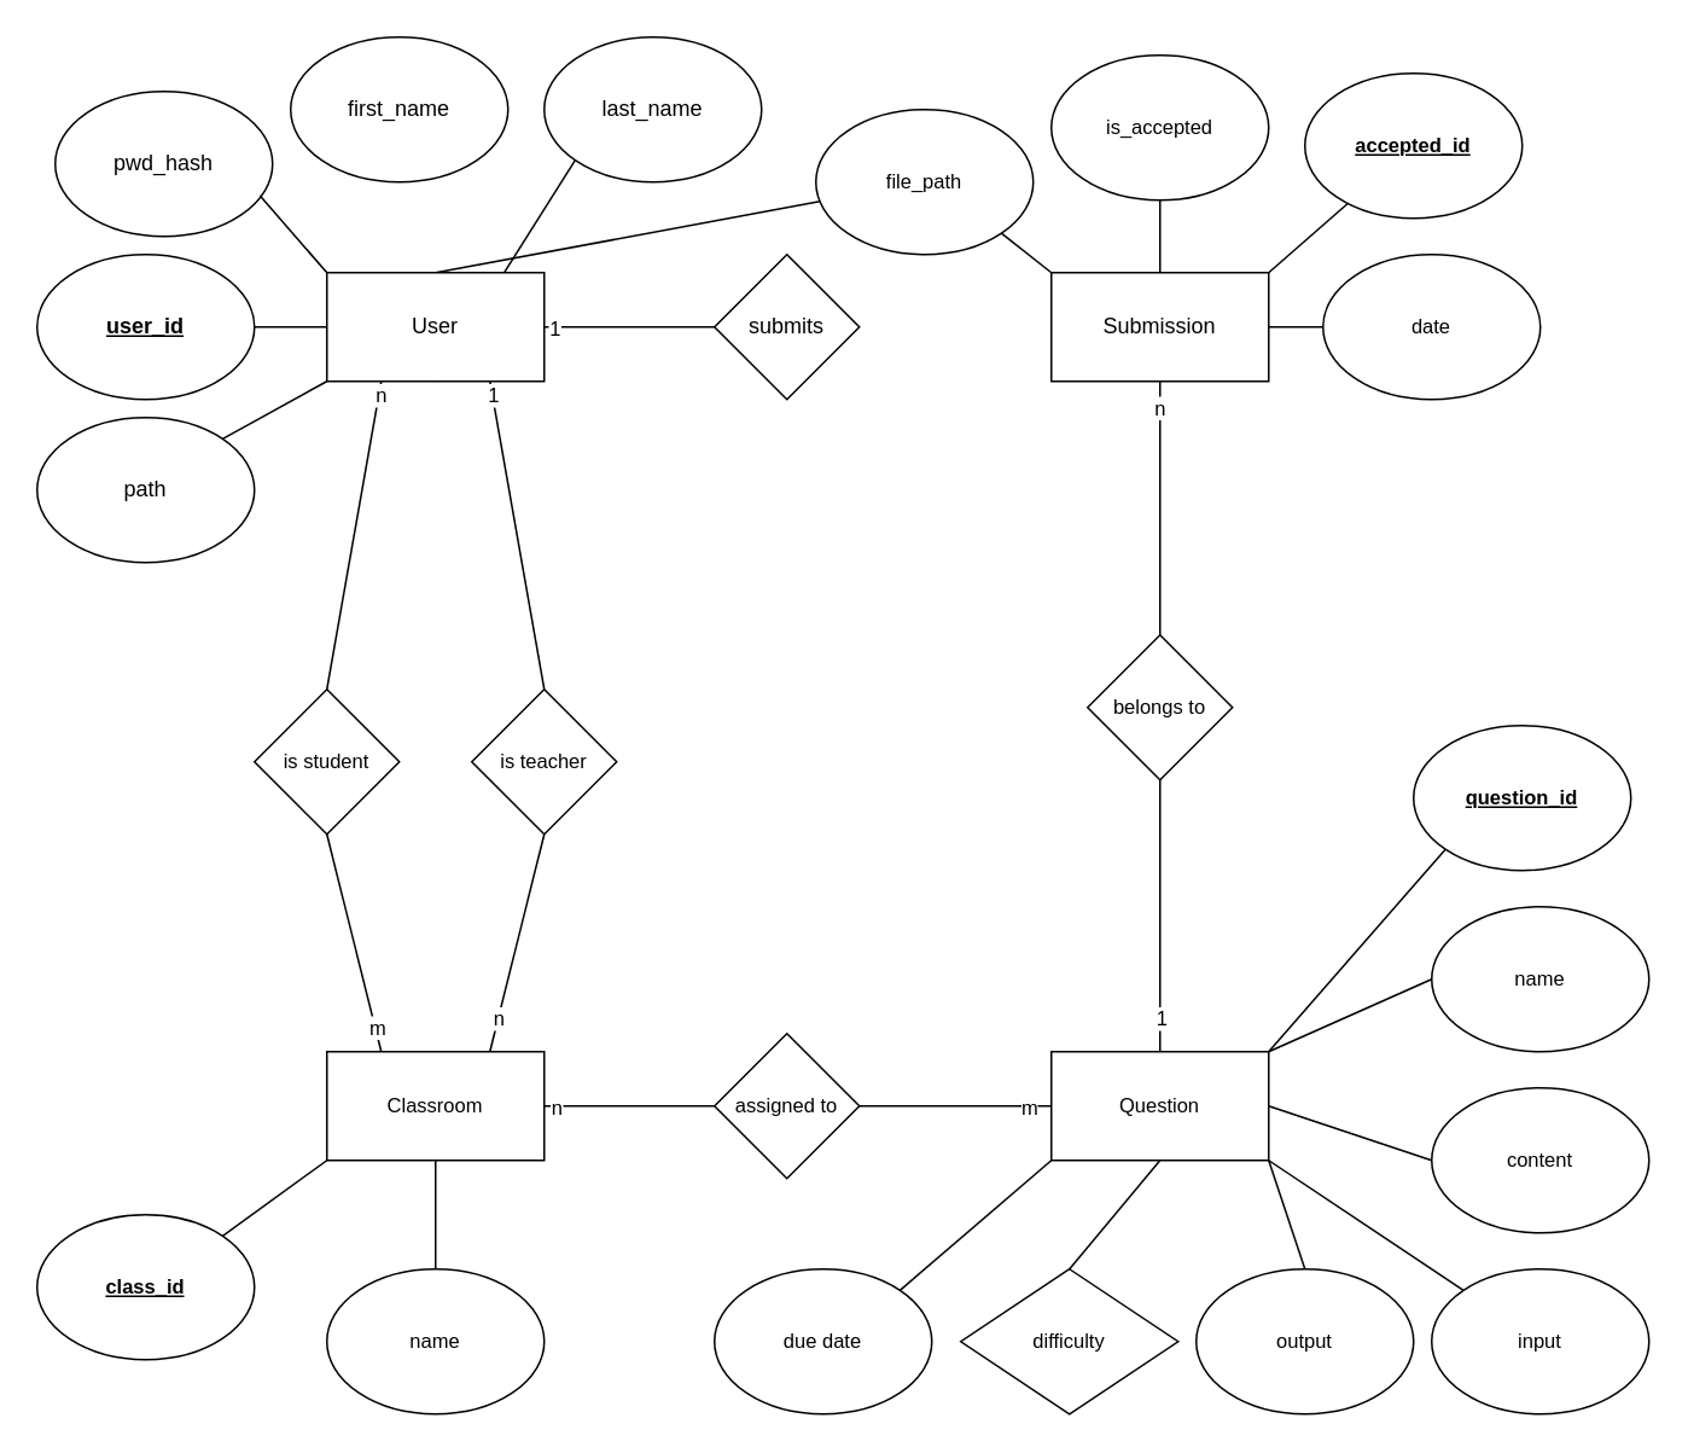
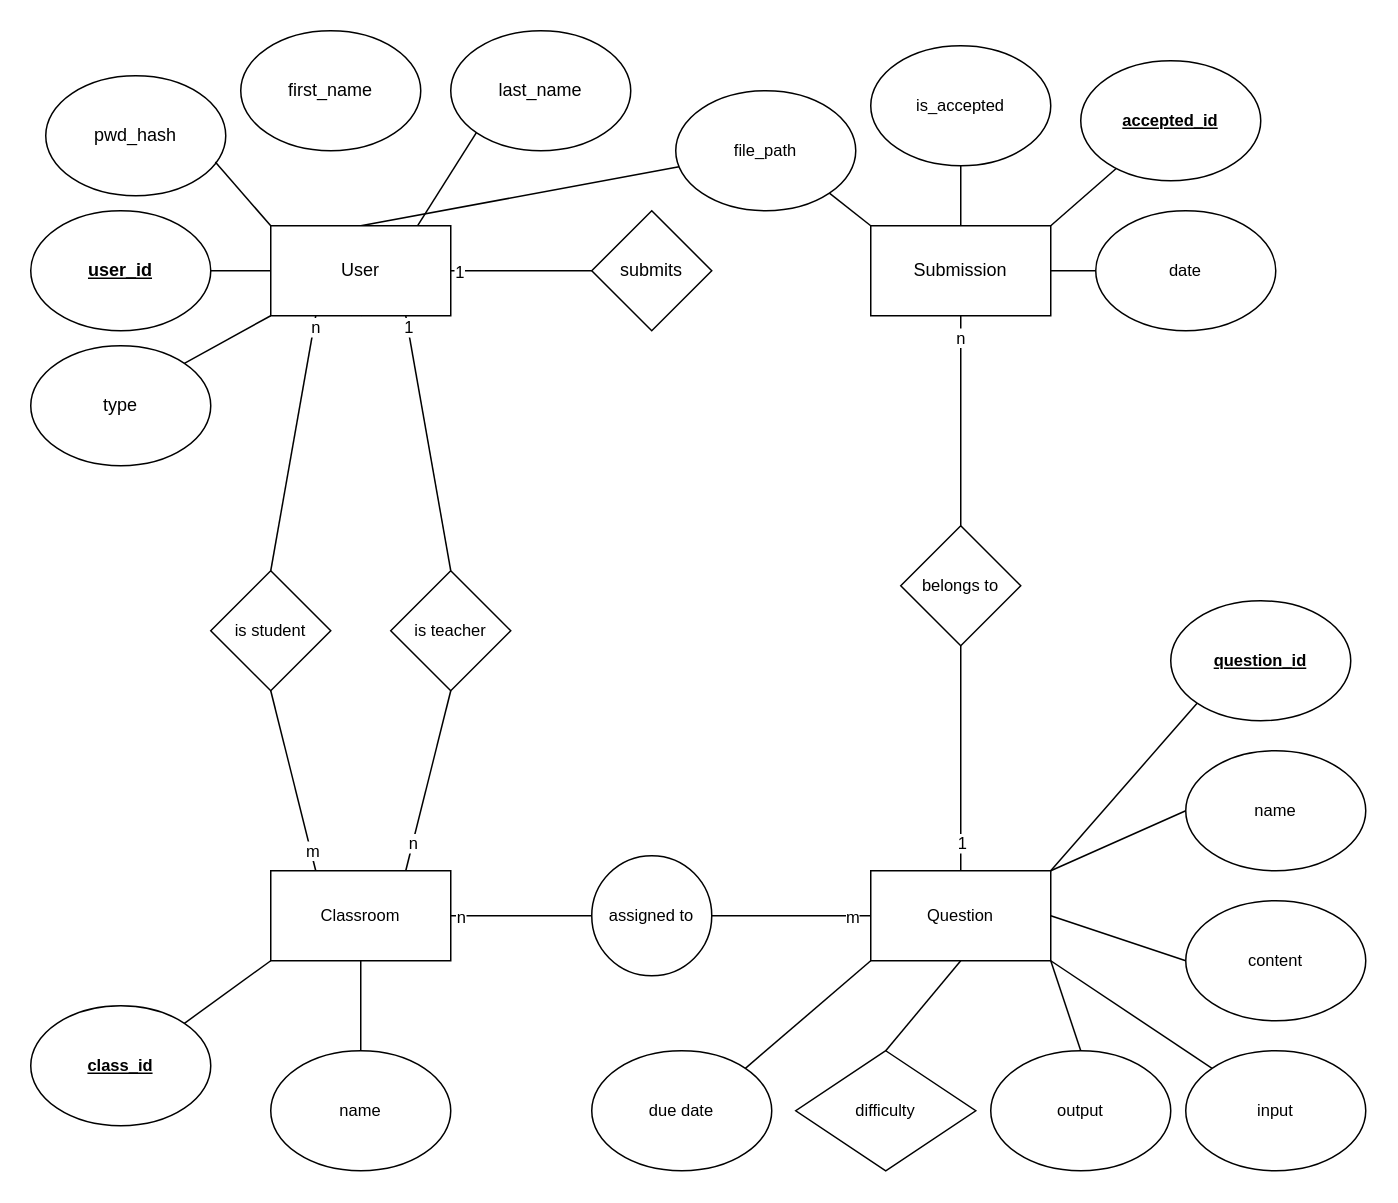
- <mxCell id="10" value="path" style="ellipse;whiteSpace=wrap;html=1;" vertex="1" parent="1"><mxGeometry y="230" width="120" height="80" as="geometry" x="20" /></mxCell>
+ <mxCell id="10" value="type" style="ellipse;whiteSpace=wrap;html=1;" vertex="1" parent="1"><mxGeometry y="230" width="120" height="80" as="geometry" x="20" /></mxCell>
- <mxCell id="61" value="assigned to" style="rhombus;whiteSpace=wrap;html=1;fontFamily=Helvetica;fontSize=11;fontColor=default;labelBackgroundColor=default;" vertex="1" parent="1"><mxGeometry x="394" y="570" width="80" height="80" as="geometry" /></mxCell>
+ <mxCell id="61" value="assigned to" style="ellipse;whiteSpace=wrap;html=1;fontFamily=Helvetica;fontSize=11;fontColor=default;labelBackgroundColor=default;" vertex="1" parent="1"><mxGeometry x="394" y="570" width="80" height="80" as="geometry" /></mxCell>
